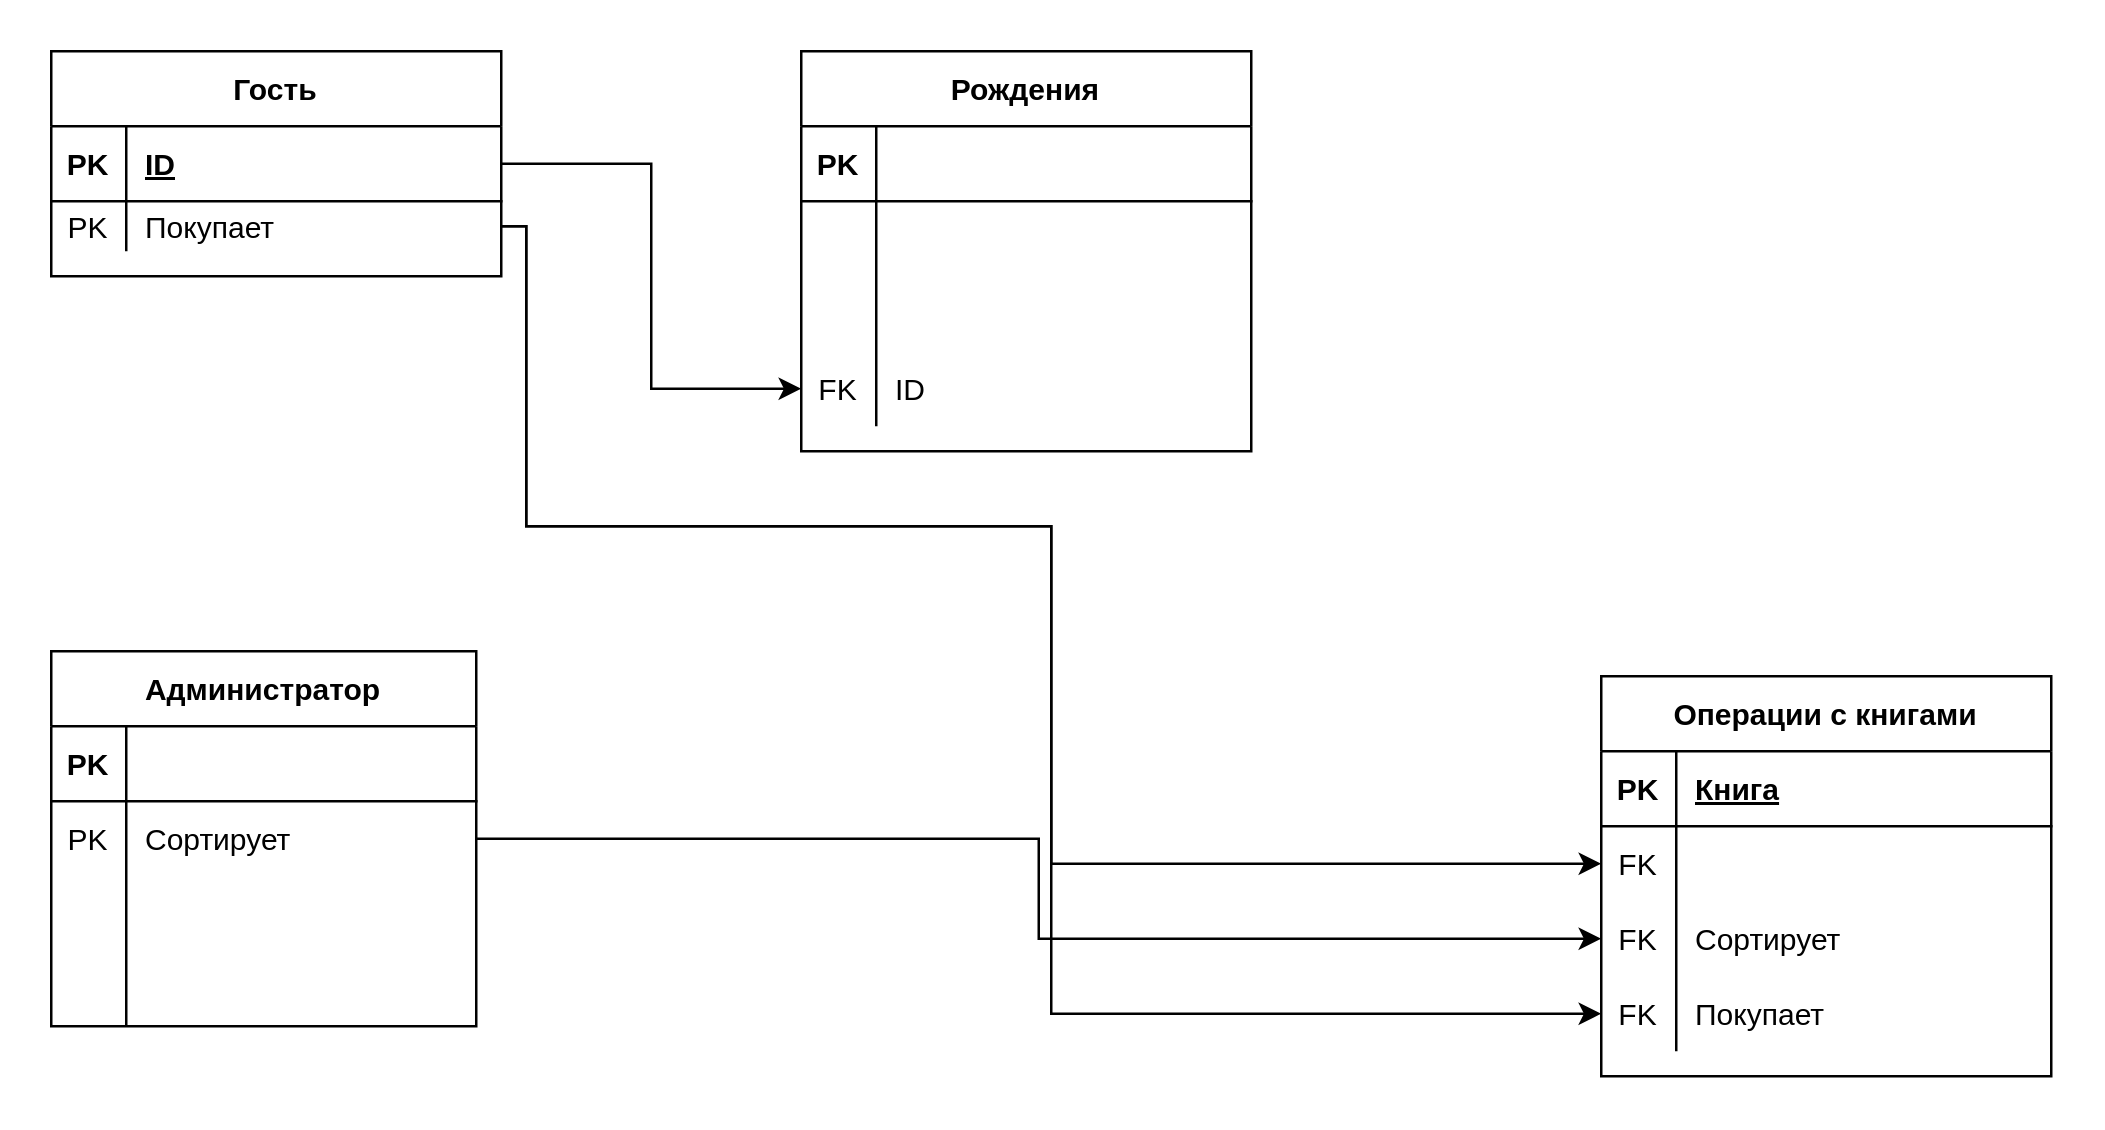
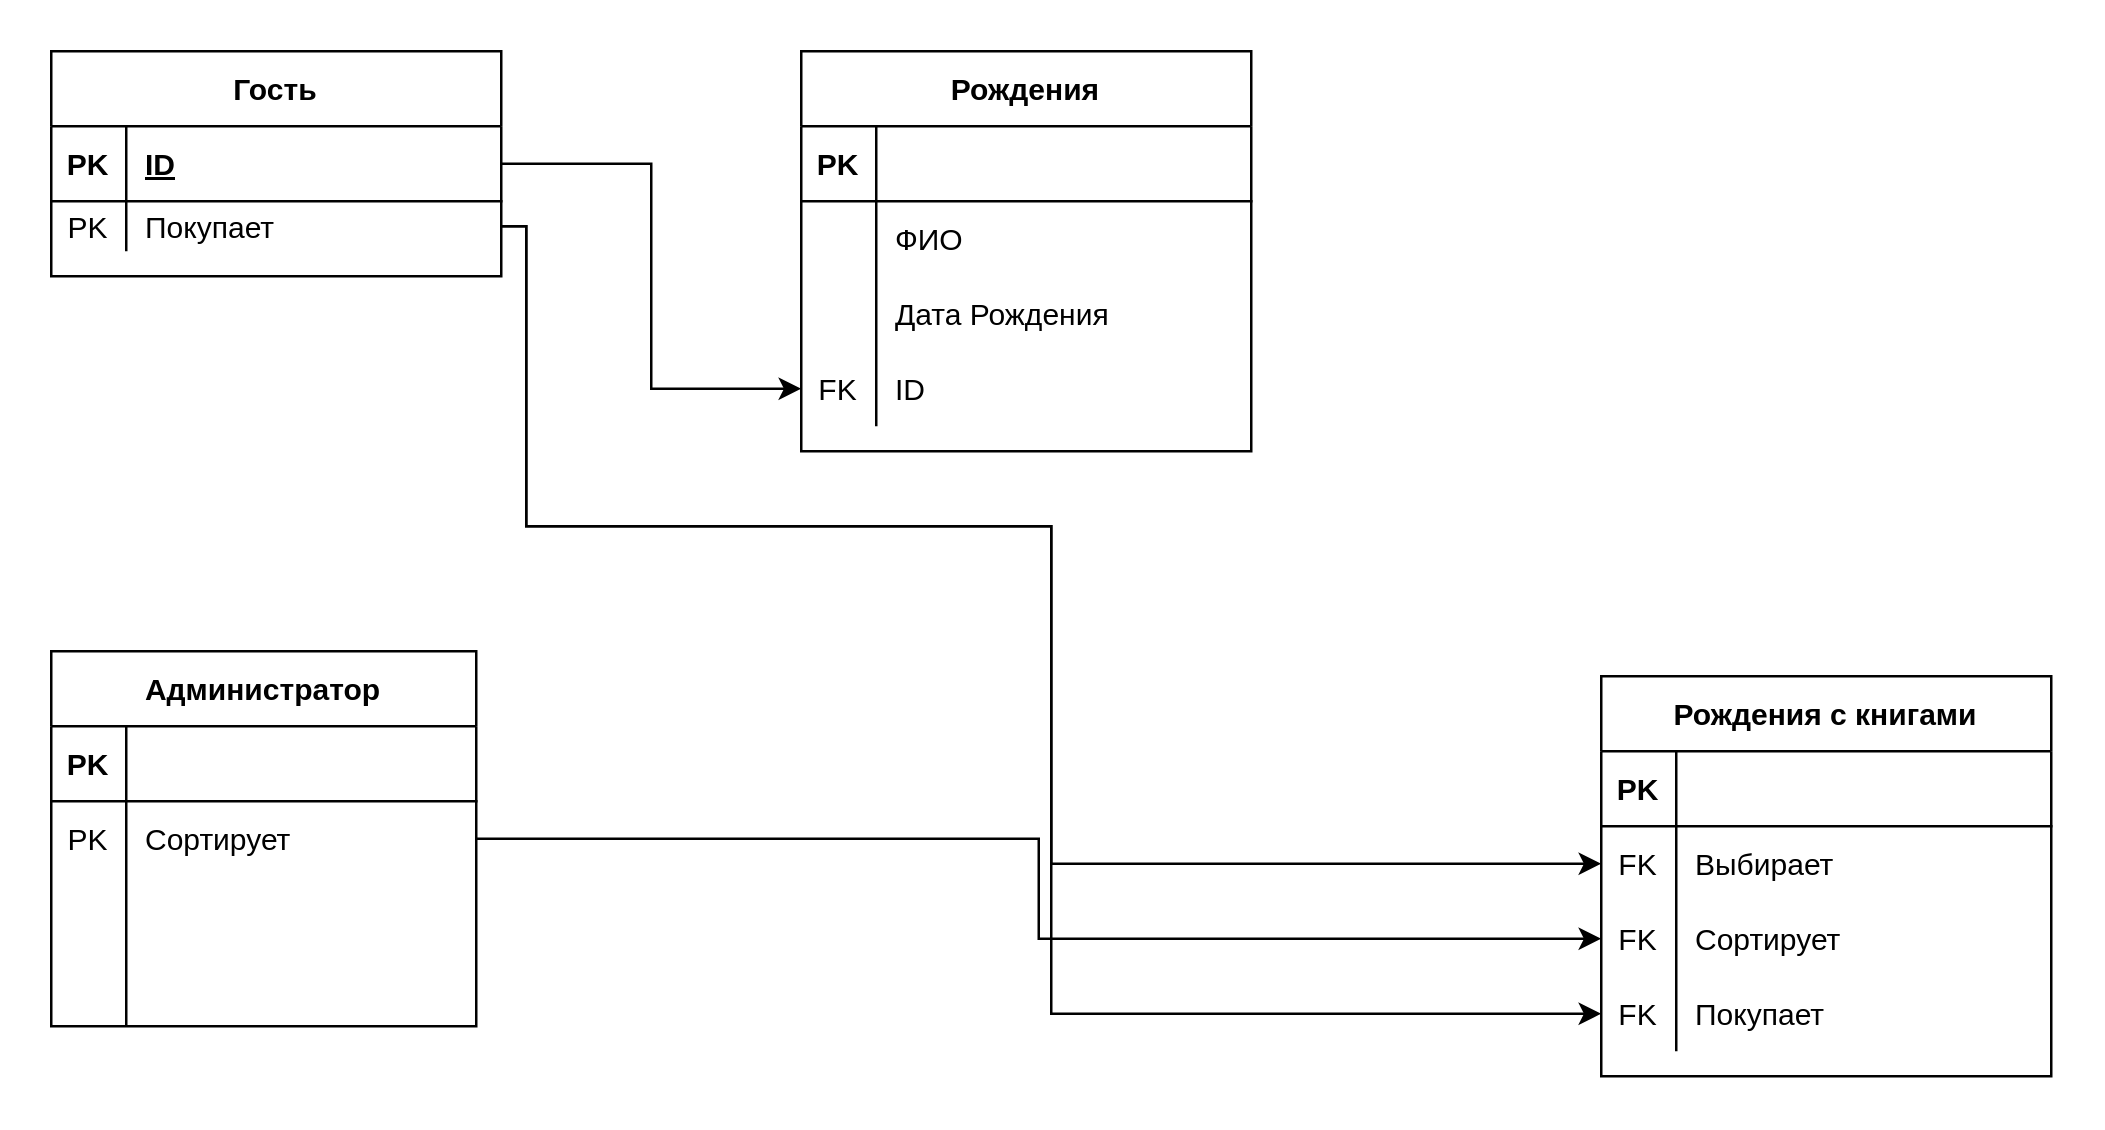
+ <mxCell id="14" value="ФИО" style="shape=partialRectangle;connectable=0;fillColor=none;top=0;left=0;bottom=0;right=0;align=left;spacingLeft=6;overflow=hidden;" vertex="1" parent="12"><mxGeometry x="30" width="150" height="30" as="geometry"><mxRectangle width="150" height="30" as="alternateBounds" /></mxGeometry></mxCell>
+ <mxCell id="17" value="Дата Рождения " style="shape=partialRectangle;connectable=0;fillColor=none;top=0;left=0;bottom=0;right=0;align=left;spacingLeft=6;overflow=hidden;" vertex="1" parent="15"><mxGeometry x="30" width="150" height="30" as="geometry"><mxRectangle width="150" height="30" as="alternateBounds" /></mxGeometry></mxCell>
- <mxCell id="34" value="Операции с книгами" style="shape=table;startSize=30;container=1;collapsible=1;childLayout=tableLayout;fixedRows=1;rowLines=0;fontStyle=1;align=center;resizeLast=1;" vertex="1" parent="1"><mxGeometry x="640" y="270" width="180" height="160" as="geometry" /></mxCell>
+ <mxCell id="34" value="Рождения с книгами" style="shape=table;startSize=30;container=1;collapsible=1;childLayout=tableLayout;fixedRows=1;rowLines=0;fontStyle=1;align=center;resizeLast=1;" vertex="1" parent="1"><mxGeometry x="640" y="270" width="180" height="160" as="geometry" /></mxCell>
- <mxCell id="37" value="Книга" style="shape=partialRectangle;connectable=0;fillColor=none;top=0;left=0;bottom=0;right=0;align=left;spacingLeft=6;fontStyle=5;overflow=hidden;" vertex="1" parent="35"><mxGeometry x="30" width="150" height="30" as="geometry"><mxRectangle width="150" height="30" as="alternateBounds" /></mxGeometry></mxCell>
+ <mxCell id="40" value="Выбирает" style="shape=partialRectangle;connectable=0;fillColor=none;top=0;left=0;bottom=0;right=0;align=left;spacingLeft=6;overflow=hidden;" vertex="1" parent="38"><mxGeometry x="30" width="150" height="30" as="geometry"><mxRectangle width="150" height="30" as="alternateBounds" /></mxGeometry></mxCell>
